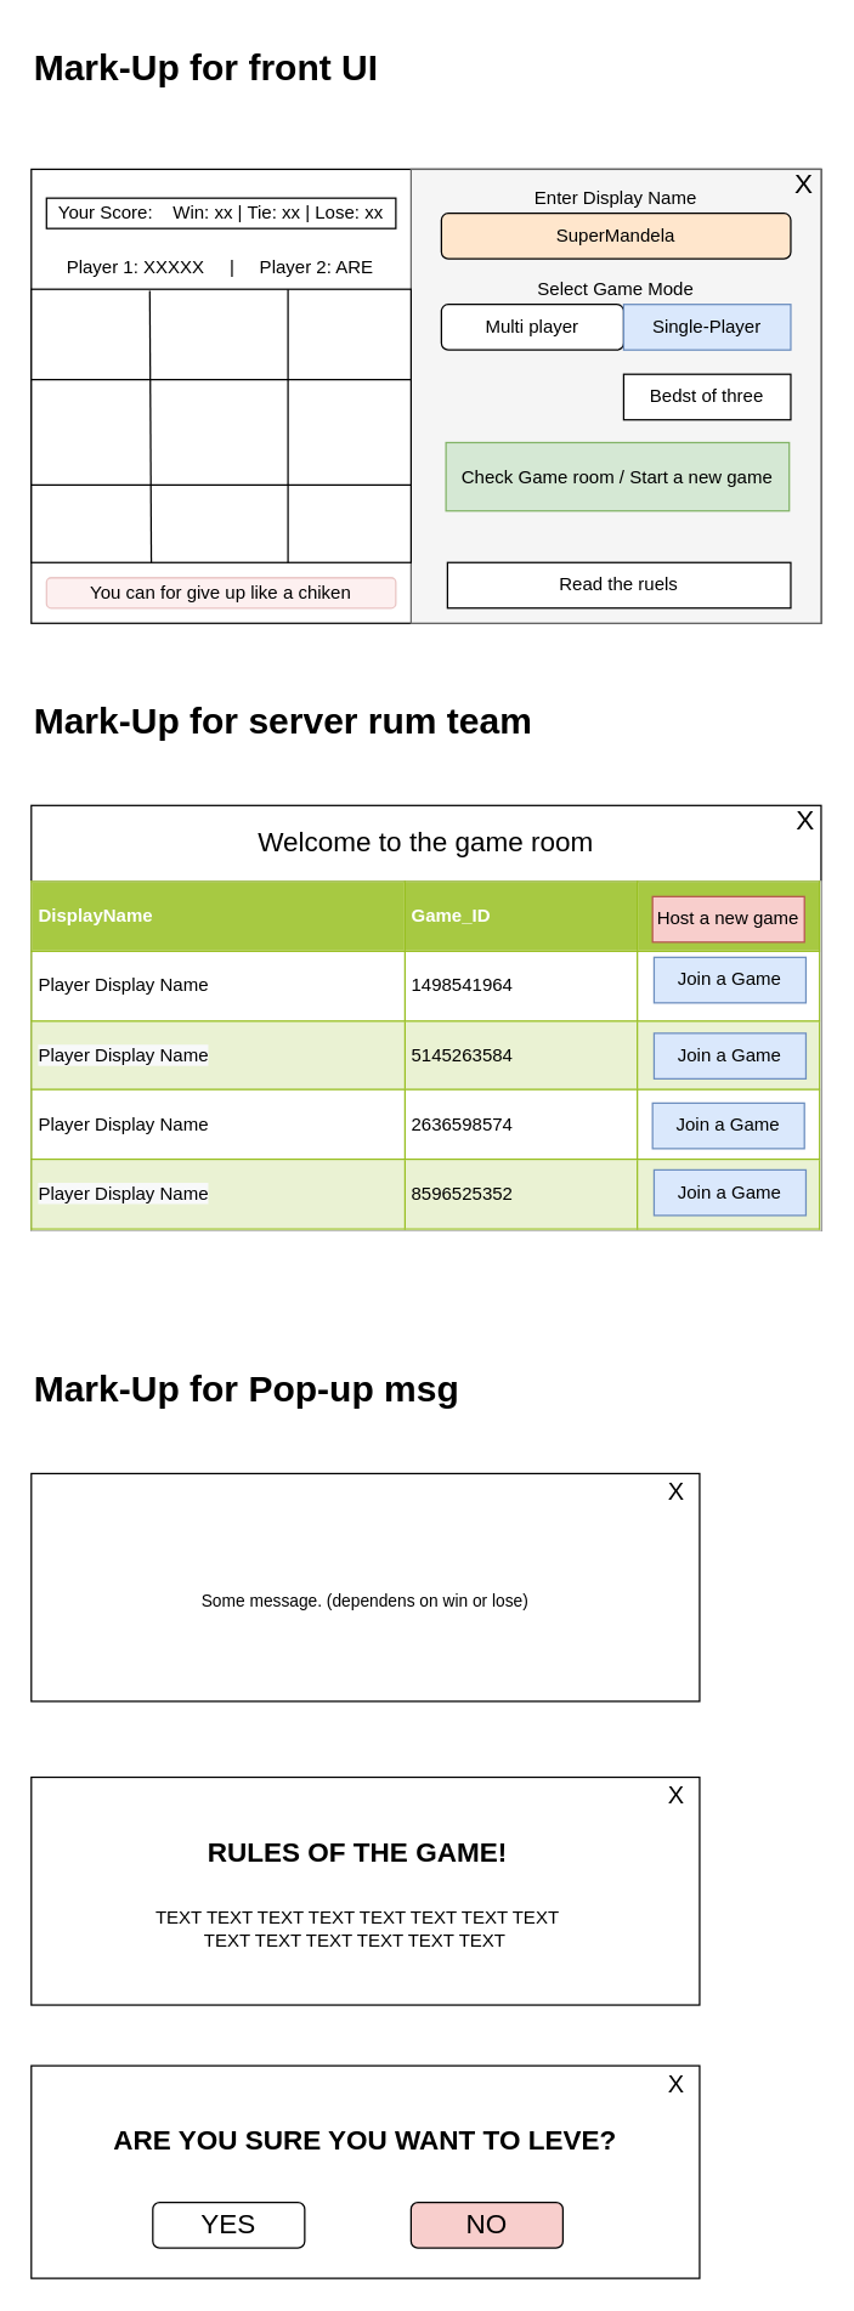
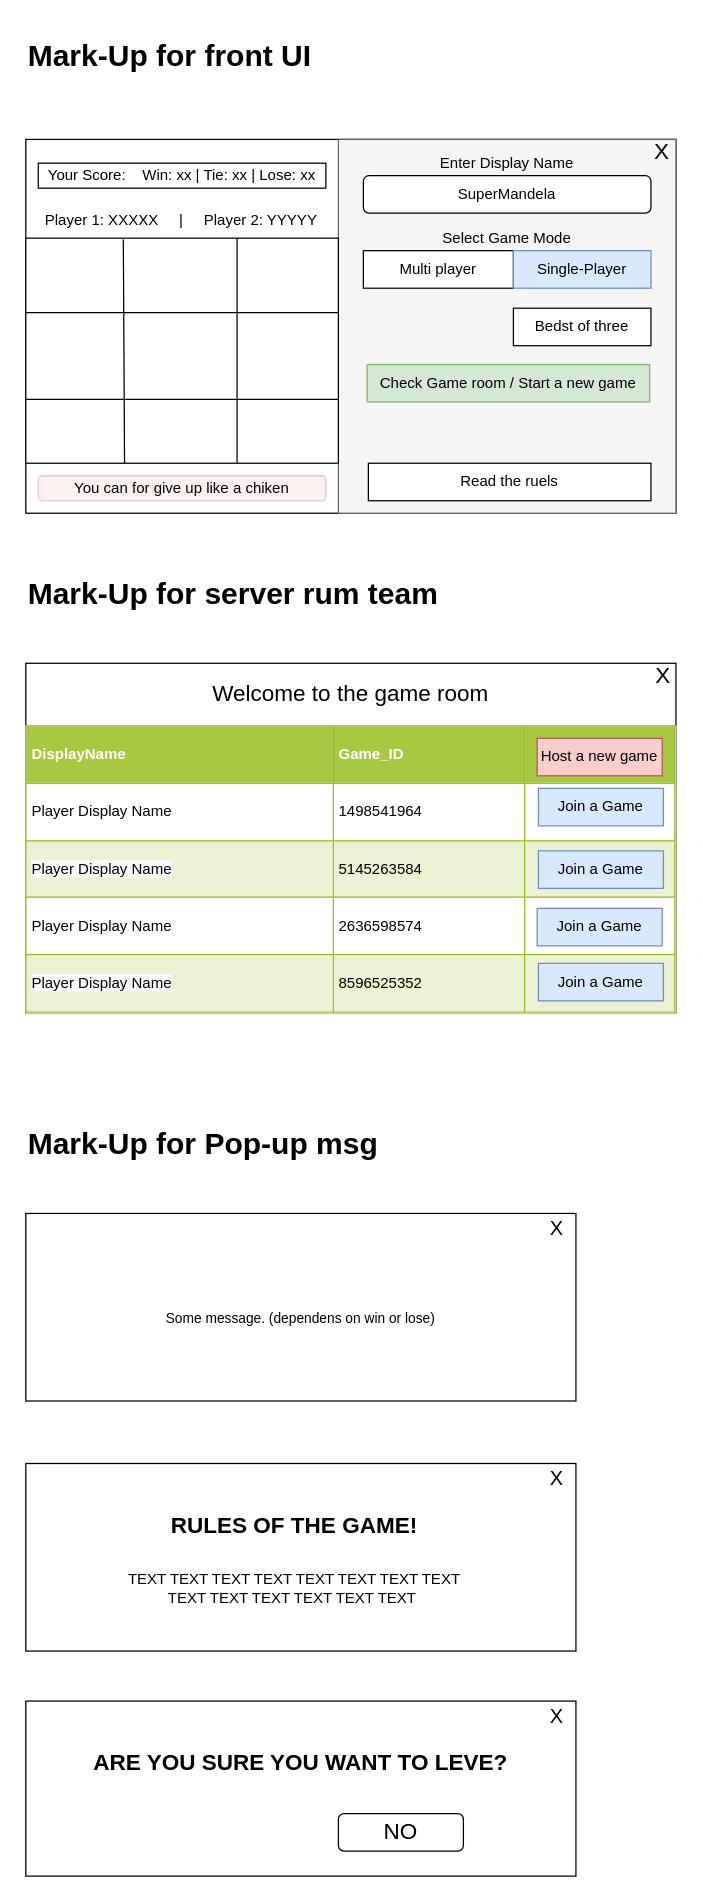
- <mxCell id="5" value="SuperMandela" style="rounded=1;whiteSpace=wrap;html=1;fillColor=#ffe6cc;" parent="1" vertex="1"><mxGeometry x="290" y="140" width="230" height="30" as="geometry" /></mxCell>
+ <mxCell id="5" value="SuperMandela" style="rounded=1;whiteSpace=wrap;html=1;" parent="1" vertex="1"><mxGeometry x="290" y="140" width="230" height="30" as="geometry" /></mxCell>
- <mxCell id="26" value="Player 1: XXXXX&amp;nbsp; &amp;nbsp; &amp;nbsp;|&amp;nbsp; &amp;nbsp; &amp;nbsp;Player 2: ARE" style="text;html=1;strokeColor=none;fillColor=none;align=center;verticalAlign=middle;whiteSpace=wrap;rounded=0;" parent="1" vertex="1"><mxGeometry x="29" y="166" width="231" height="20" as="geometry" /></mxCell>
+ <mxCell id="26" value="Player 1: XXXXX&amp;nbsp; &amp;nbsp; &amp;nbsp;|&amp;nbsp; &amp;nbsp; &amp;nbsp;Player 2: YYYYY" style="text;html=1;strokeColor=none;fillColor=none;align=center;verticalAlign=middle;whiteSpace=wrap;rounded=0;" parent="1" vertex="1"><mxGeometry x="29" y="166" width="231" height="20" as="geometry" /></mxCell>
- <mxCell id="6" value="Multi player" style="whiteSpace=wrap;html=1;rounded=1;" parent="1" vertex="1"><mxGeometry x="290" y="200" width="120" height="30" as="geometry" /></mxCell>
+ <mxCell id="6" value="Multi player" style="rounded=0;whiteSpace=wrap;html=1;" parent="1" vertex="1"><mxGeometry x="290" y="200" width="120" height="30" as="geometry" /></mxCell>
- <mxCell id="25" value="Check Game room / Start a new game" style="rounded=0;whiteSpace=wrap;html=1;fillColor=#d5e8d4;strokeColor=#82b366;" parent="1" vertex="1"><mxGeometry x="293" y="291" width="226" height="45" as="geometry" /></mxCell>
+ <mxCell id="25" value="Check Game room / Start a new game" style="rounded=0;whiteSpace=wrap;html=1;fillColor=#d5e8d4;strokeColor=#82b366;" parent="1" vertex="1"><mxGeometry x="293" y="291" width="226" height="30" as="geometry" /></mxCell>
- <mxCell id="43" value="YES" style="rounded=1;whiteSpace=wrap;html=1;fontSize=18;" vertex="1" parent="1"><mxGeometry x="100" y="1450" width="100" height="30" as="geometry" /></mxCell>
- <mxCell id="44" value="NO" style="rounded=1;whiteSpace=wrap;html=1;fontSize=18;fillColor=#f8cecc;" vertex="1" parent="1"><mxGeometry x="270" y="1450" width="100" height="30" as="geometry" /></mxCell>
+ <mxCell id="44" value="NO" style="rounded=1;whiteSpace=wrap;html=1;fontSize=18;" vertex="1" parent="1"><mxGeometry x="270" y="1450" width="100" height="30" as="geometry" /></mxCell>
